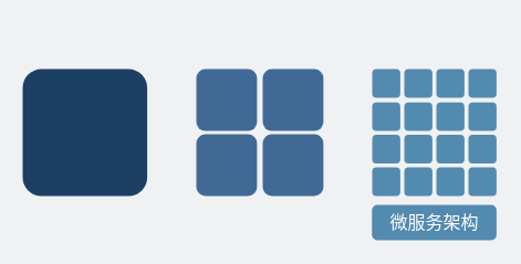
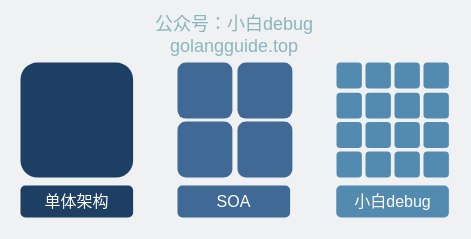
+ <mxCell id="26" value="&lt;font color=&quot;#4a909b&quot; style=&quot;font-size: 18px;&quot;&gt;公众号：小白debug&lt;/font&gt;&lt;div style=&quot;font-size: 18px;&quot;&gt;&lt;font color=&quot;#4a909b&quot; style=&quot;font-size: 18px;&quot;&gt;golangguide.top&lt;/font&gt;&lt;/div&gt;" style="text;html=1;strokeColor=none;fillColor=none;align=center;verticalAlign=middle;whiteSpace=wrap;rounded=0;fontSize=16;textOpacity=60;" vertex="1" parent="1"><mxGeometry x="93" y="20" width="282" height="30" as="geometry" /></mxCell>
+ <mxCell id="23" value="&lt;font style=&quot;font-size: 16px;&quot; color=&quot;#ffffff&quot;&gt;单体架构&lt;/font&gt;" style="rounded=1;whiteSpace=wrap;html=1;strokeColor=none;fillColor=#1d3f64;" vertex="1" parent="1"><mxGeometry x="20" y="185" width="112.6" height="32" as="geometry" /></mxCell>
+ <mxCell id="24" value="&lt;font color=&quot;#ffffff&quot;&gt;&lt;span style=&quot;font-size: 16px;&quot;&gt;SOA&lt;/span&gt;&lt;/font&gt;" style="rounded=1;whiteSpace=wrap;html=1;strokeColor=none;fillColor=#416996;" vertex="1" parent="1"><mxGeometry x="177" y="185" width="112.6" height="32" as="geometry" /></mxCell>
- <mxCell id="25" value="&lt;span style=&quot;color: rgb(255, 255, 255); font-size: 16px;&quot;&gt;微服务架构&lt;/span&gt;" style="rounded=1;whiteSpace=wrap;html=1;strokeColor=none;fillColor=#538AAF;" vertex="1" parent="1"><mxGeometry x="335.78" y="185" width="112.6" height="32" as="geometry" /></mxCell>
+ <mxCell id="25" value="&lt;span style=&quot;color: rgb(255, 255, 255); font-size: 16px;&quot;&gt;小白debug&lt;/span&gt;" style="rounded=1;whiteSpace=wrap;html=1;strokeColor=none;fillColor=#538AAF;" vertex="1" parent="1"><mxGeometry x="335.78" y="185" width="112.6" height="32" as="geometry" /></mxCell>
